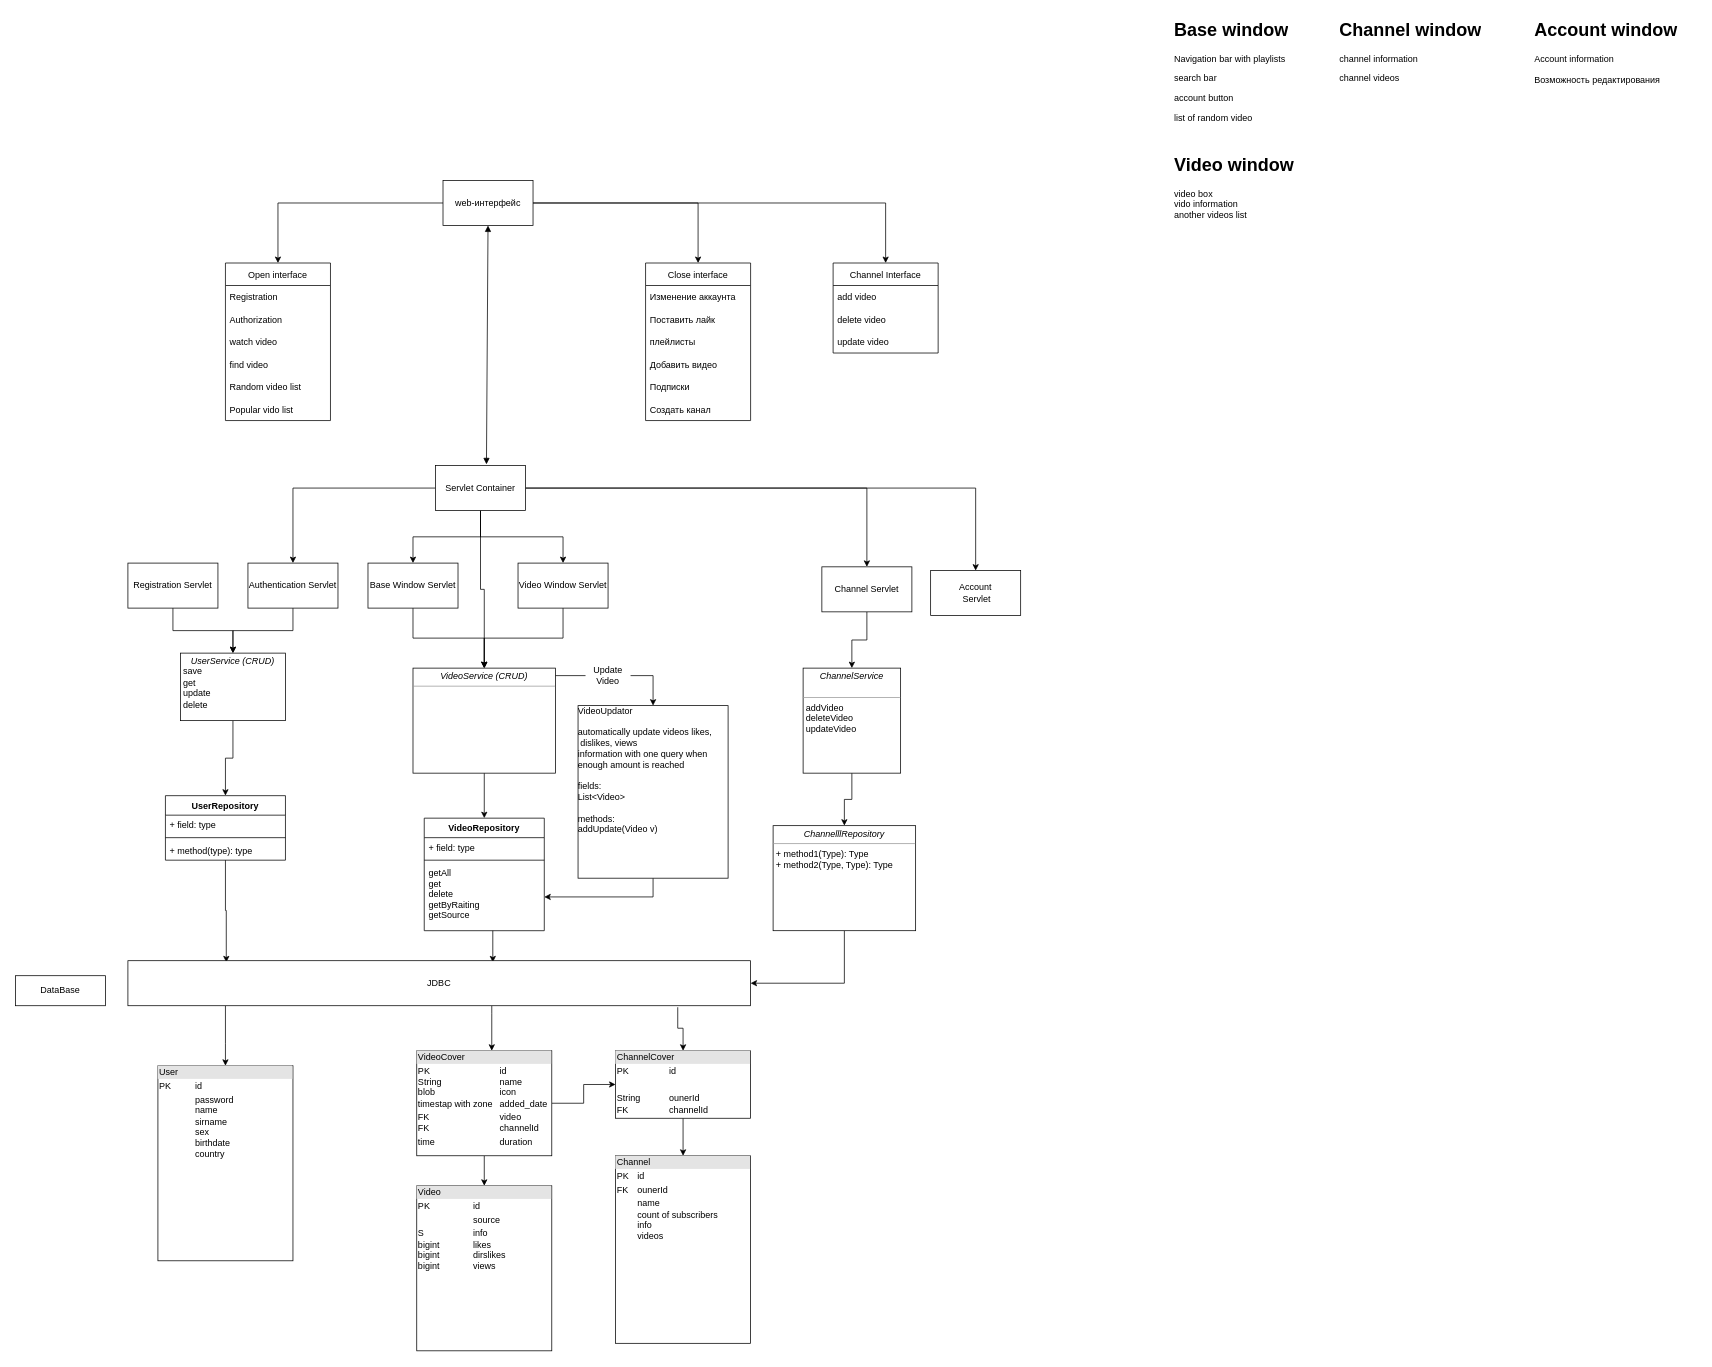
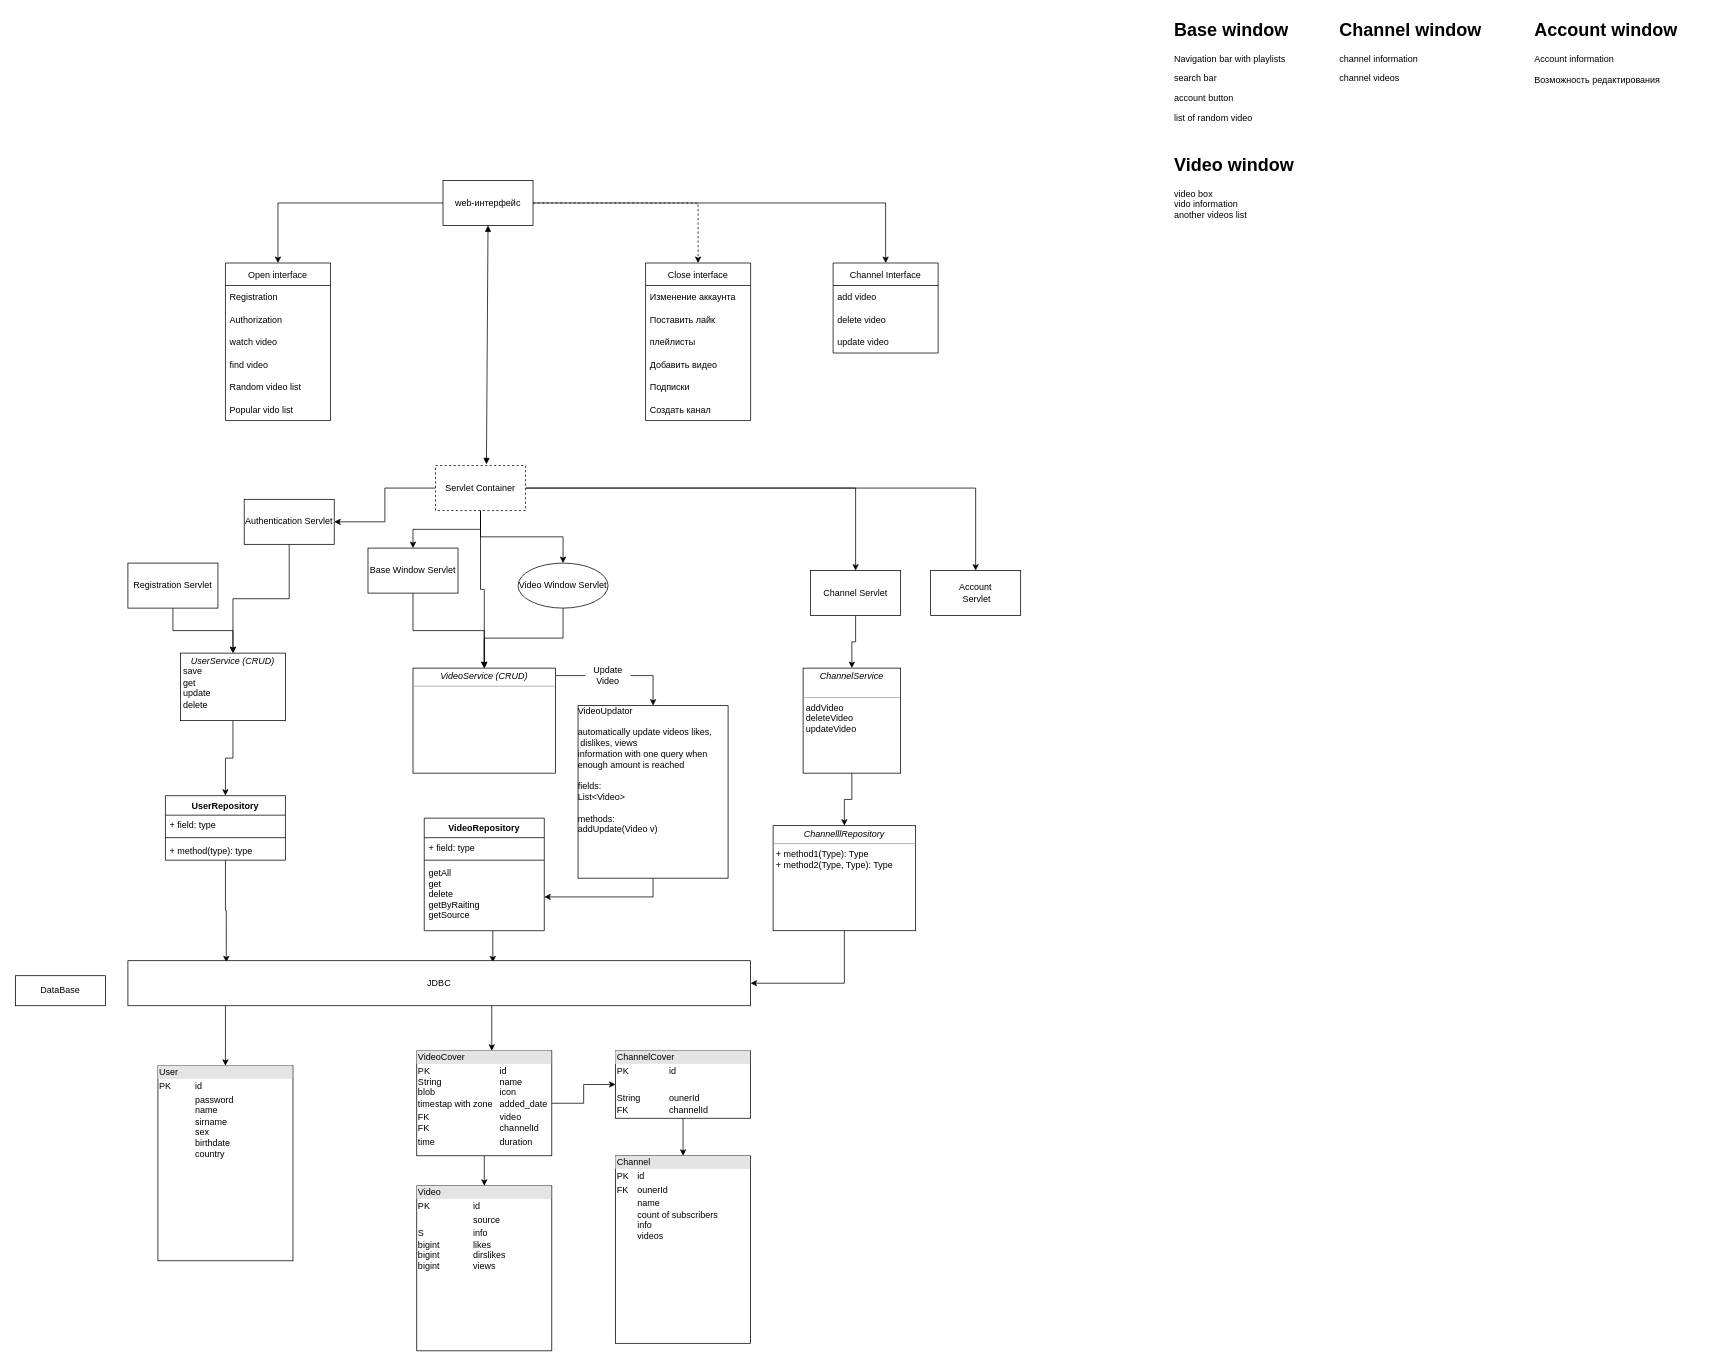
- <mxCell id="3" style="edgeStyle=orthogonalEdgeStyle;rounded=0;orthogonalLoop=1;jettySize=auto;html=1;entryX=0.5;entryY=0;entryDx=0;entryDy=0;" parent="1" source="5" target="13" edge="1"><mxGeometry relative="1" as="geometry" /></mxCell>
+ <mxCell id="3" style="edgeStyle=orthogonalEdgeStyle;rounded=0;orthogonalLoop=1;jettySize=auto;html=1;entryX=0.5;entryY=0;entryDx=0;entryDy=0;dashed=1;" parent="1" source="5" target="13" edge="1"><mxGeometry relative="1" as="geometry" /></mxCell>
- <mxCell id="30" value="Servlet Container" style="rounded=0;whiteSpace=wrap;html=1;" parent="1" vertex="1"><mxGeometry x="580" y="620" width="120" height="60" as="geometry" /></mxCell>
+ <mxCell id="30" value="Servlet Container" style="rounded=0;whiteSpace=wrap;html=1;dashed=1;" parent="1" vertex="1"><mxGeometry x="580" y="620" width="120" height="60" as="geometry" /></mxCell>
- <mxCell id="34" value="Authentication&amp;nbsp;Servlet" style="rounded=0;whiteSpace=wrap;html=1;" parent="1" vertex="1"><mxGeometry x="330" y="750" width="120" height="60" as="geometry" /></mxCell>
+ <mxCell id="34" value="Authentication&amp;nbsp;Servlet" style="rounded=0;whiteSpace=wrap;html=1;" parent="1" vertex="1"><mxGeometry x="325" y="665" width="120" height="60" as="geometry" /></mxCell>
- <mxCell id="36" value="Base Window Servlet" style="rounded=0;whiteSpace=wrap;html=1;" parent="1" vertex="1"><mxGeometry x="490" y="750" width="120" height="60" as="geometry" /></mxCell>
+ <mxCell id="36" value="Base Window Servlet" style="rounded=0;whiteSpace=wrap;html=1;" parent="1" vertex="1"><mxGeometry x="490" y="730" width="120" height="60" as="geometry" /></mxCell>
- <mxCell id="38" value="Video Window Servlet" style="rounded=0;whiteSpace=wrap;html=1;" parent="1" vertex="1"><mxGeometry x="690" y="750" width="120" height="60" as="geometry" /></mxCell>
+ <mxCell id="38" value="Video Window Servlet" style="ellipse;whiteSpace=wrap;html=1;" parent="1" vertex="1"><mxGeometry x="690" y="750" width="120" height="60" as="geometry" /></mxCell>
- <mxCell id="40" value="Channel&amp;nbsp;Servlet" style="rounded=0;whiteSpace=wrap;html=1;" parent="1" vertex="1"><mxGeometry x="1095" y="755" width="120" height="60" as="geometry" /></mxCell>
+ <mxCell id="40" value="Channel&amp;nbsp;Servlet" style="rounded=0;whiteSpace=wrap;html=1;" parent="1" vertex="1"><mxGeometry x="1080" y="760" width="120" height="60" as="geometry" /></mxCell>
- <mxCell id="54" style="edgeStyle=orthogonalEdgeStyle;rounded=0;orthogonalLoop=1;jettySize=auto;html=1;entryX=0.5;entryY=0;entryDx=0;entryDy=0;" parent="1" source="56" target="48" edge="1"><mxGeometry relative="1" as="geometry" /></mxCell>
- <mxCell id="62" style="edgeStyle=orthogonalEdgeStyle;rounded=0;orthogonalLoop=1;jettySize=auto;html=1;exitX=0.883;exitY=1.034;exitDx=0;exitDy=0;exitPerimeter=0;" edge="1" parent="1" source="63" target="71"><mxGeometry relative="1" as="geometry" /></mxCell>
